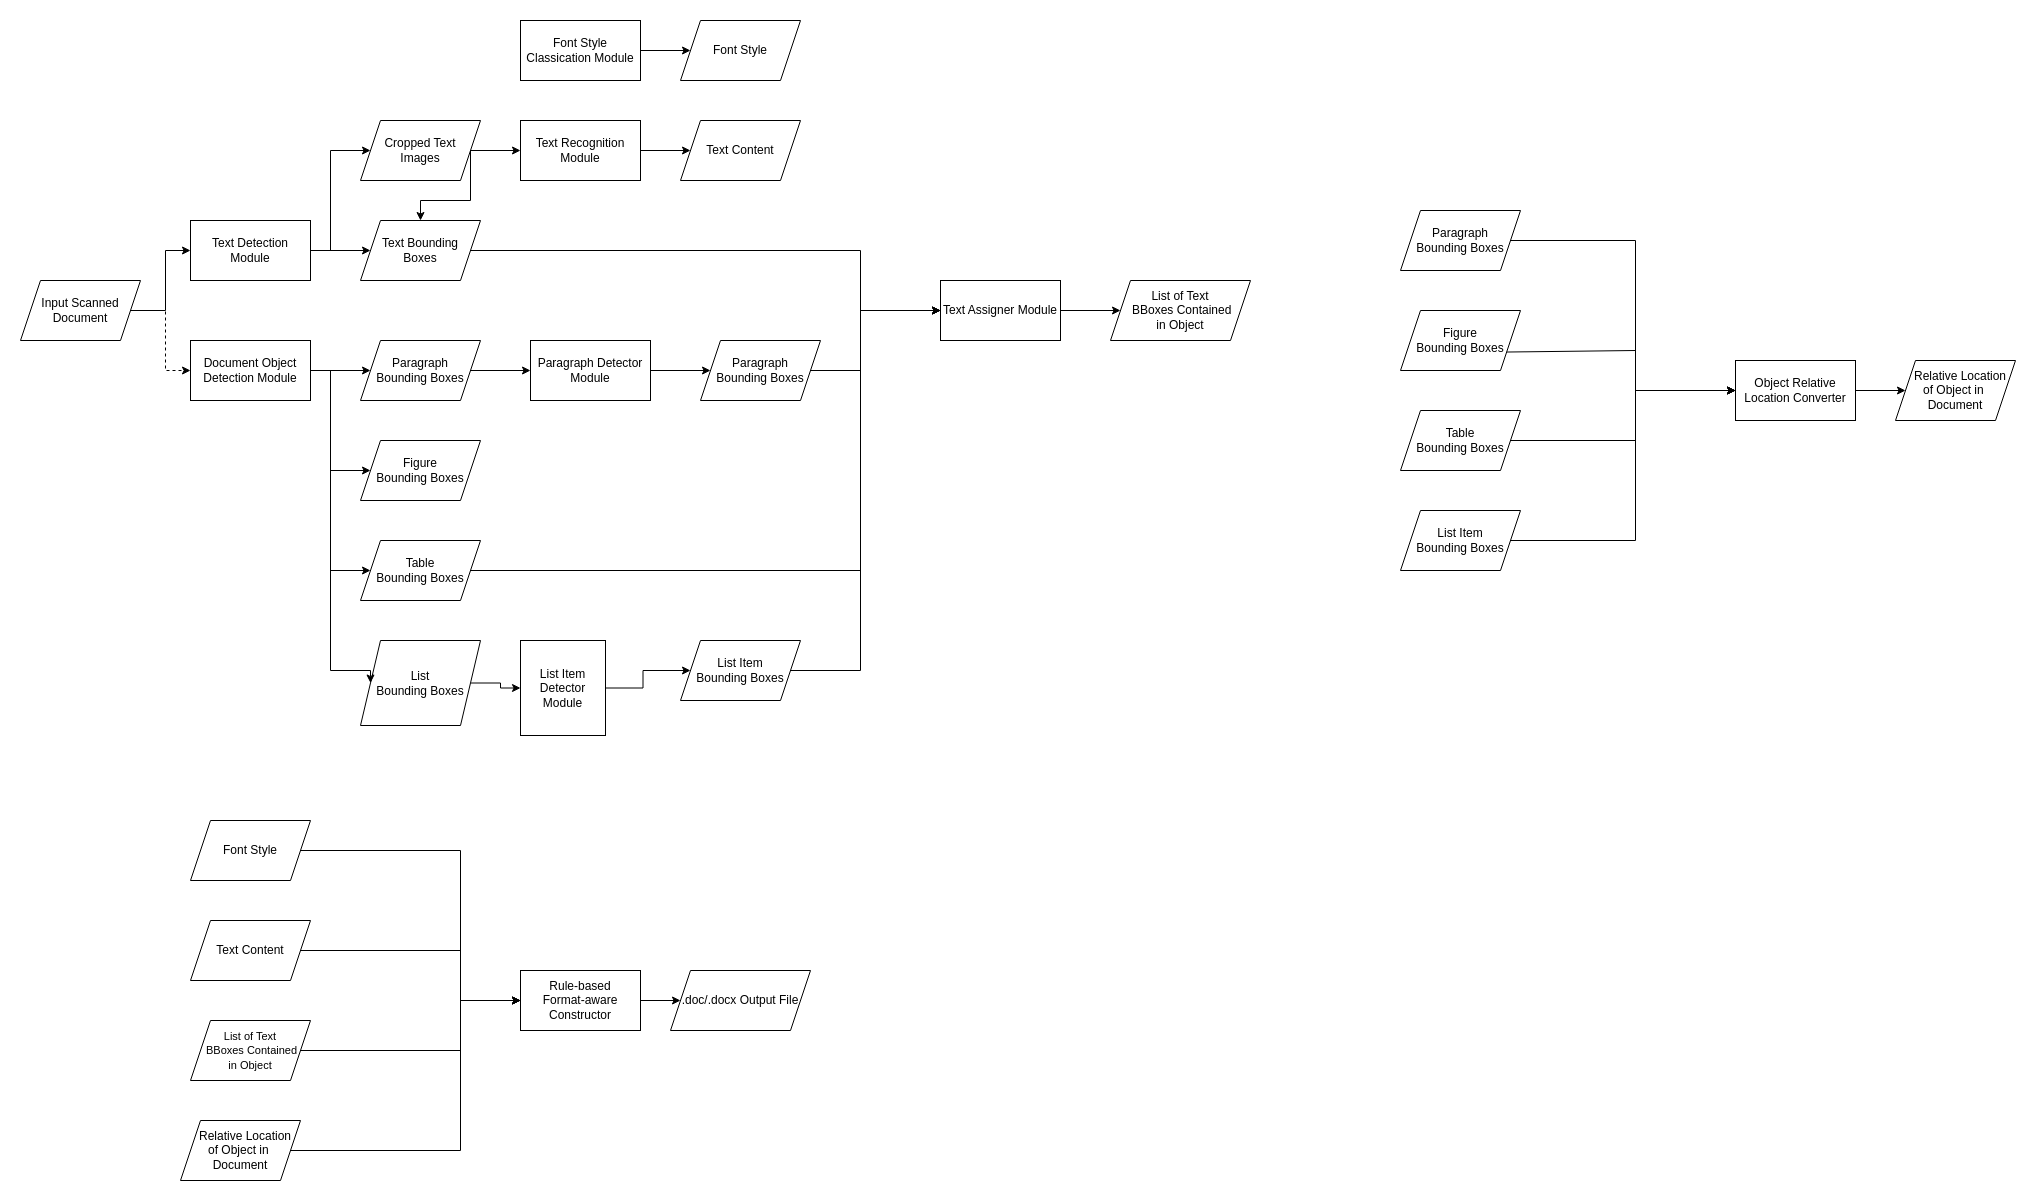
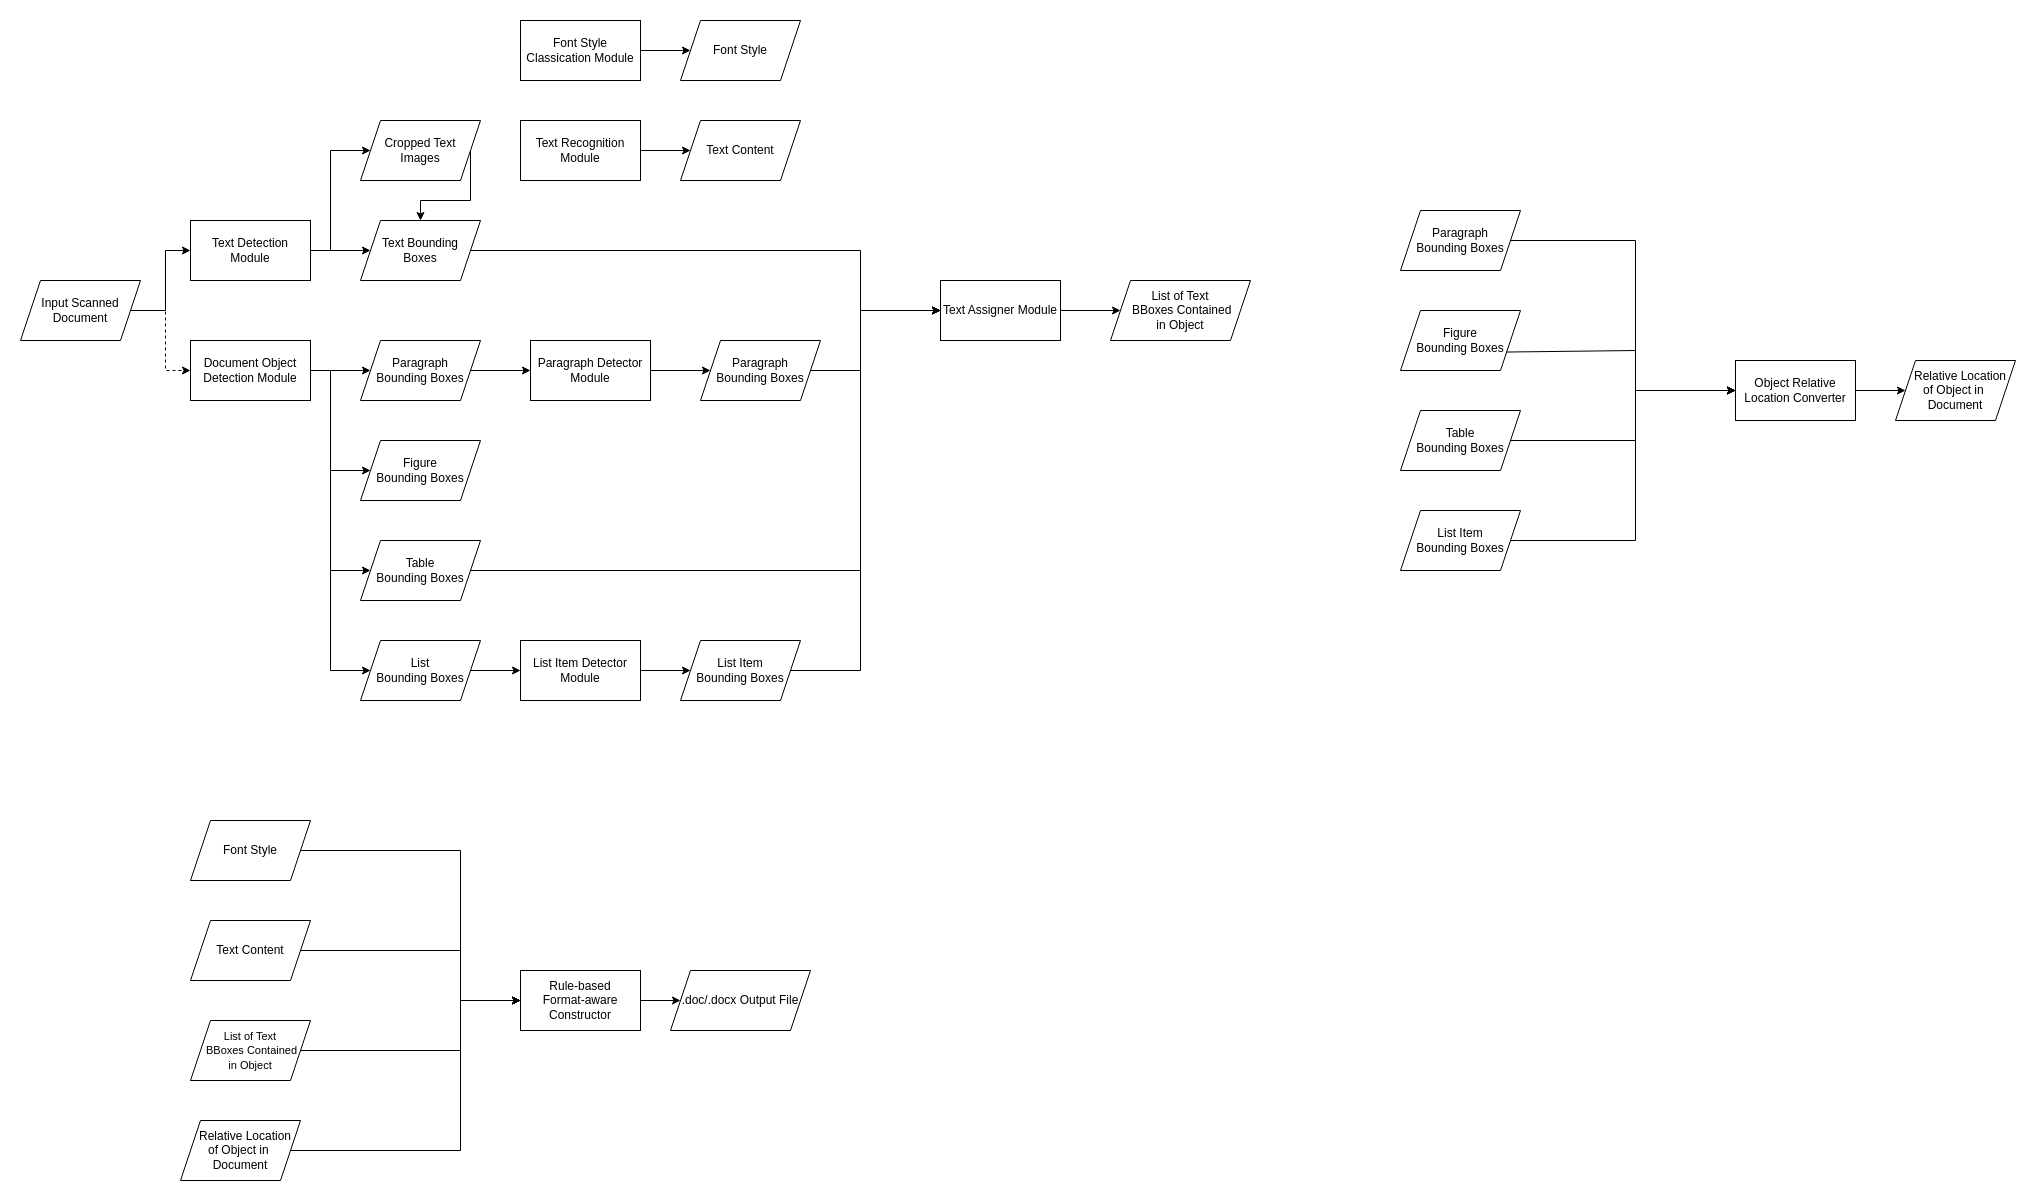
- <mxCell id="10" value="" style="edgeStyle=orthogonalEdgeStyle;rounded=0;orthogonalLoop=1;jettySize=auto;html=1;" edge="1" parent="1" source="11" target="14"><mxGeometry relative="1" as="geometry" /></mxCell>
- <mxCell id="23" value="List&lt;br&gt;Bounding Boxes" style="shape=parallelogram;perimeter=parallelogramPerimeter;whiteSpace=wrap;html=1;fixedSize=1;" vertex="1" parent="1"><mxGeometry x="360" y="640" width="120" height="85" as="geometry" /></mxCell>
+ <mxCell id="23" value="List&lt;br&gt;Bounding Boxes" style="shape=parallelogram;perimeter=parallelogramPerimeter;whiteSpace=wrap;html=1;fixedSize=1;" vertex="1" parent="1"><mxGeometry x="360" y="640" width="120" height="60" as="geometry" /></mxCell>
- <mxCell id="26" value="List Item Detector Module" style="rounded=0;whiteSpace=wrap;html=1;" vertex="1" parent="1"><mxGeometry x="520" y="640" width="85" height="95" as="geometry" /></mxCell>
+ <mxCell id="26" value="List Item Detector Module" style="rounded=0;whiteSpace=wrap;html=1;" vertex="1" parent="1"><mxGeometry x="520" y="640" width="120" height="60" as="geometry" /></mxCell>
